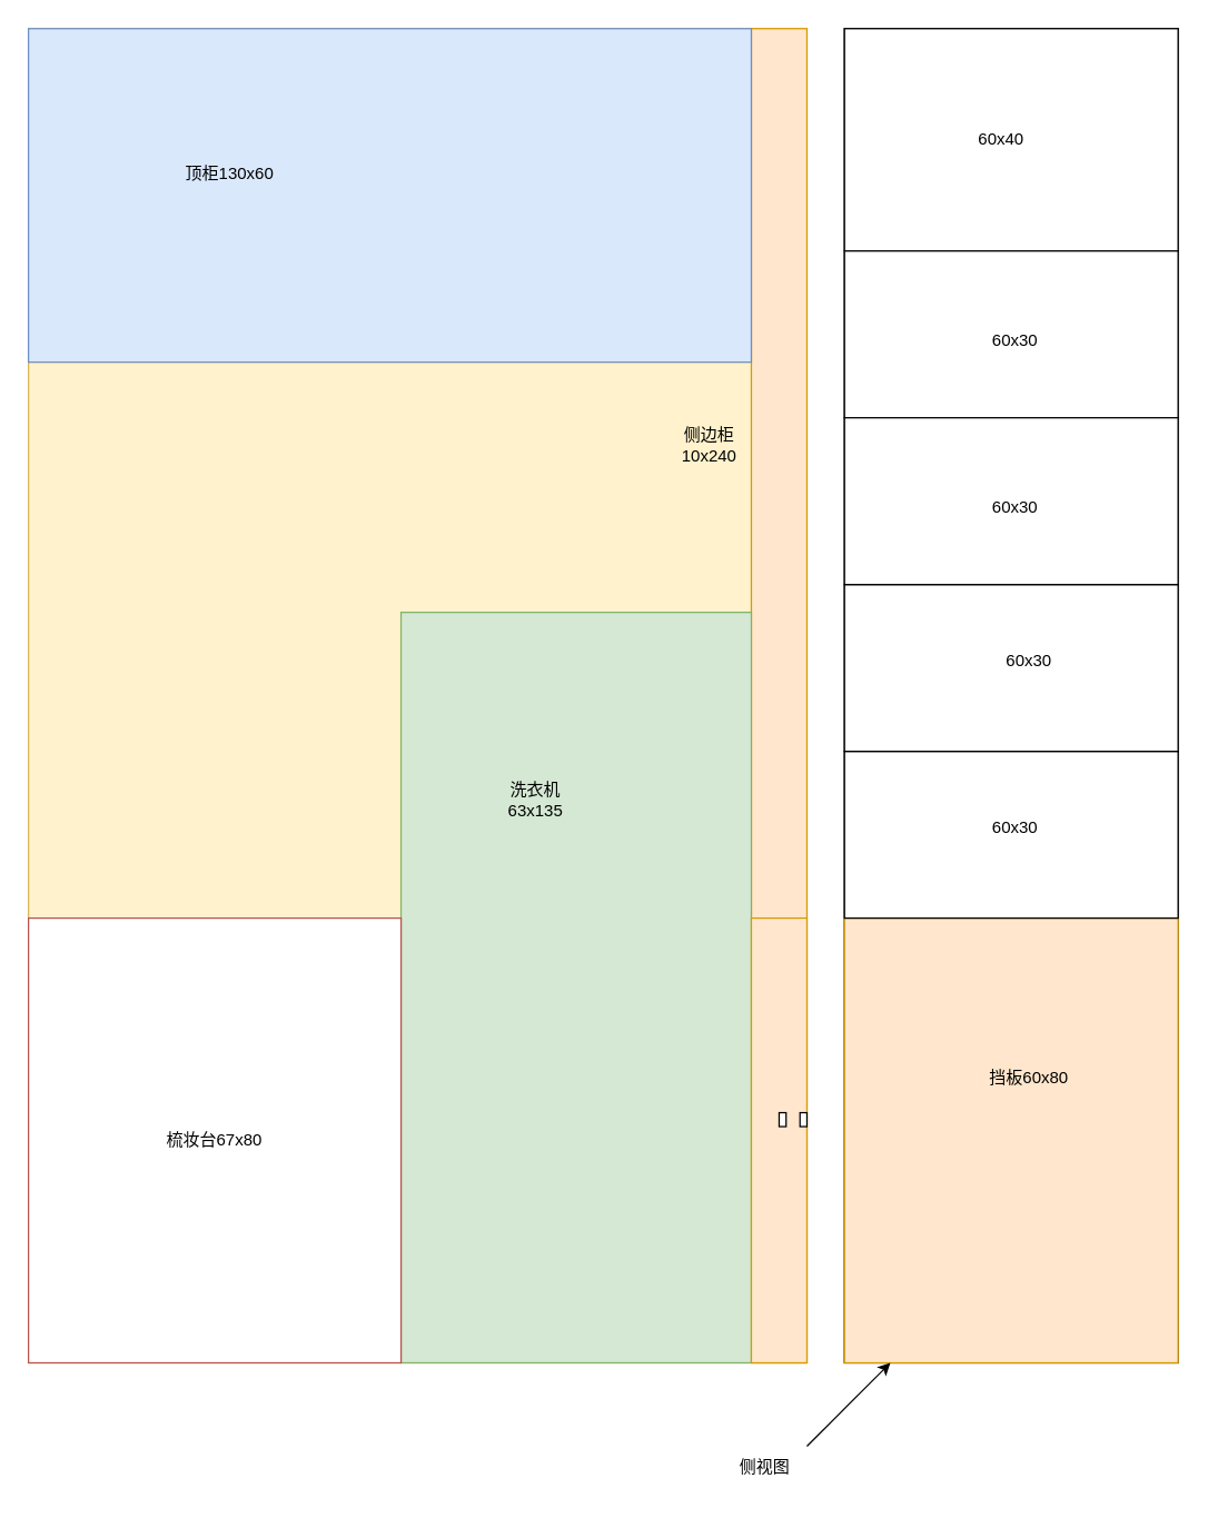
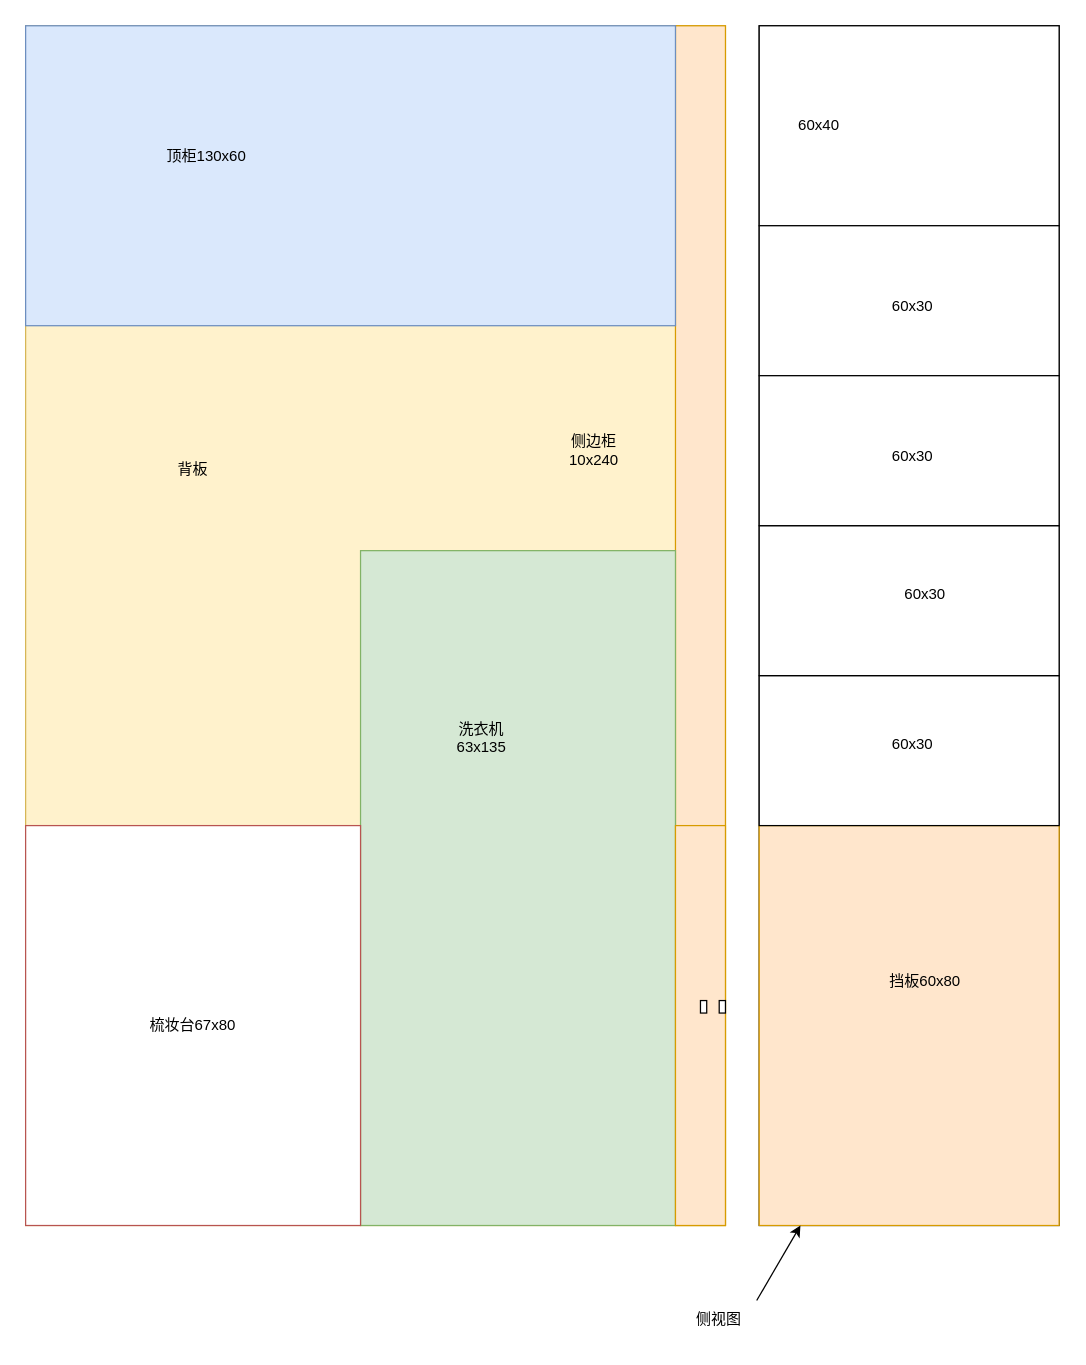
- <mxCell id="16" value="60x40" style="text;html=1;align=center;verticalAlign=middle;whiteSpace=wrap;rounded=0;" vertex="1" parent="1"><mxGeometry x="690" y="85" width="60" height="30" as="geometry" /></mxCell>
+ <mxCell id="16" value="60x40" style="text;html=1;align=center;verticalAlign=middle;whiteSpace=wrap;rounded=0;" vertex="1" parent="1"><mxGeometry x="625" y="85" width="60" height="30" as="geometry" /></mxCell>
- <mxCell id="11" value="侧边柜&lt;div&gt;10x240&lt;/div&gt;" style="text;html=1;align=center;verticalAlign=middle;whiteSpace=wrap;rounded=0;" vertex="1" parent="1"><mxGeometry x="480" y="290" width="60" height="60" as="geometry" /></mxCell>
+ <mxCell id="11" value="侧边柜&lt;div&gt;10x240&lt;/div&gt;" style="text;html=1;align=center;verticalAlign=middle;whiteSpace=wrap;rounded=0;" vertex="1" parent="1"><mxGeometry x="445" y="330" width="60" height="60" as="geometry" /></mxCell>
+ <mxCell id="9" value="背板" style="text;html=1;align=center;verticalAlign=middle;whiteSpace=wrap;rounded=0;" vertex="1" parent="1"><mxGeometry x="124" y="360" width="60" height="30" as="geometry" /></mxCell>
- <mxCell id="10" value="洗衣机&lt;div&gt;63x135&lt;/div&gt;" style="text;html=1;align=center;verticalAlign=middle;whiteSpace=wrap;rounded=0;" vertex="1" parent="1"><mxGeometry x="340" y="540" width="90" height="70" as="geometry" /></mxCell>
+ <mxCell id="10" value="洗衣机&lt;div&gt;63x135&lt;/div&gt;" style="text;html=1;align=center;verticalAlign=middle;whiteSpace=wrap;rounded=0;" vertex="1" parent="1"><mxGeometry x="340" y="555" width="90" height="70" as="geometry" /></mxCell>
- <mxCell id="25" value="挡板60x80" style="text;html=1;align=center;verticalAlign=middle;whiteSpace=wrap;rounded=0;" vertex="1" parent="1"><mxGeometry x="710" y="760" width="60" height="30" as="geometry" /></mxCell>
+ <mxCell id="25" value="挡板60x80" style="text;html=1;align=center;verticalAlign=middle;whiteSpace=wrap;rounded=0;" vertex="1" parent="1"><mxGeometry x="710" y="770" width="60" height="30" as="geometry" /></mxCell>
- <mxCell id="26" value="侧视图" style="text;html=1;align=center;verticalAlign=middle;whiteSpace=wrap;rounded=0;" vertex="1" parent="1"><mxGeometry x="520" y="1040" width="60" height="30" as="geometry" /></mxCell>
+ <mxCell id="26" value="侧视图" style="text;html=1;align=center;verticalAlign=middle;whiteSpace=wrap;rounded=0;" vertex="1" parent="1"><mxGeometry x="545" y="1040" width="60" height="30" as="geometry" /></mxCell>
